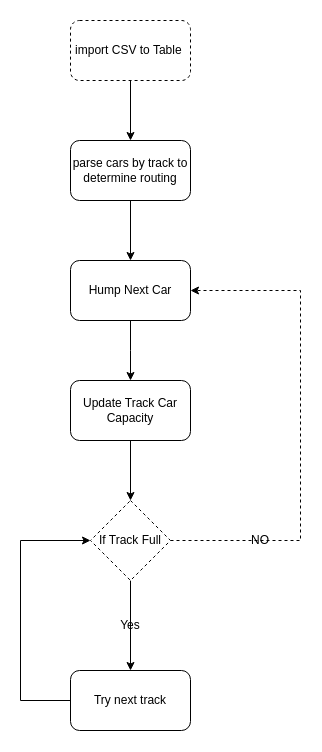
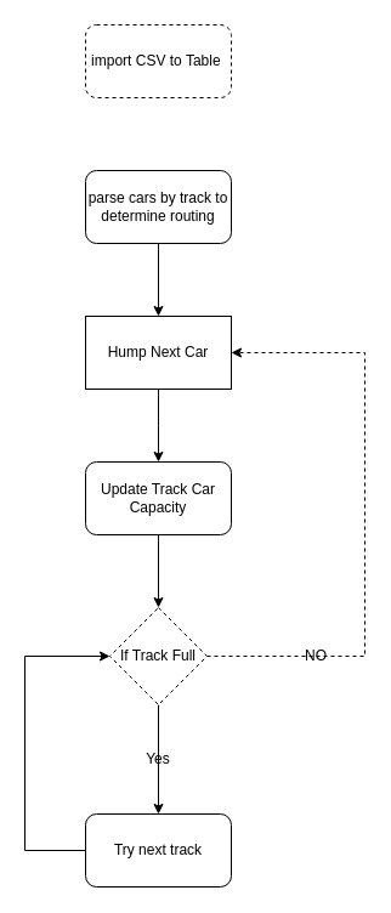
- <mxCell id="2" style="edgeStyle=orthogonalEdgeStyle;rounded=0;orthogonalLoop=1;jettySize=auto;html=1;" parent="1" source="3" target="5" edge="1"><mxGeometry relative="1" as="geometry" /></mxCell>
- <mxCell id="7" value="Hump Next Car" style="rounded=1;whiteSpace=wrap;html=1;" parent="1" vertex="1"><mxGeometry x="70" y="260" width="120" height="60" as="geometry" /></mxCell>
+ <mxCell id="7" value="Hump Next Car" style="whiteSpace=wrap;html=1;rounded=0;" parent="1" vertex="1"><mxGeometry x="70" y="260" width="120" height="60" as="geometry" /></mxCell>
